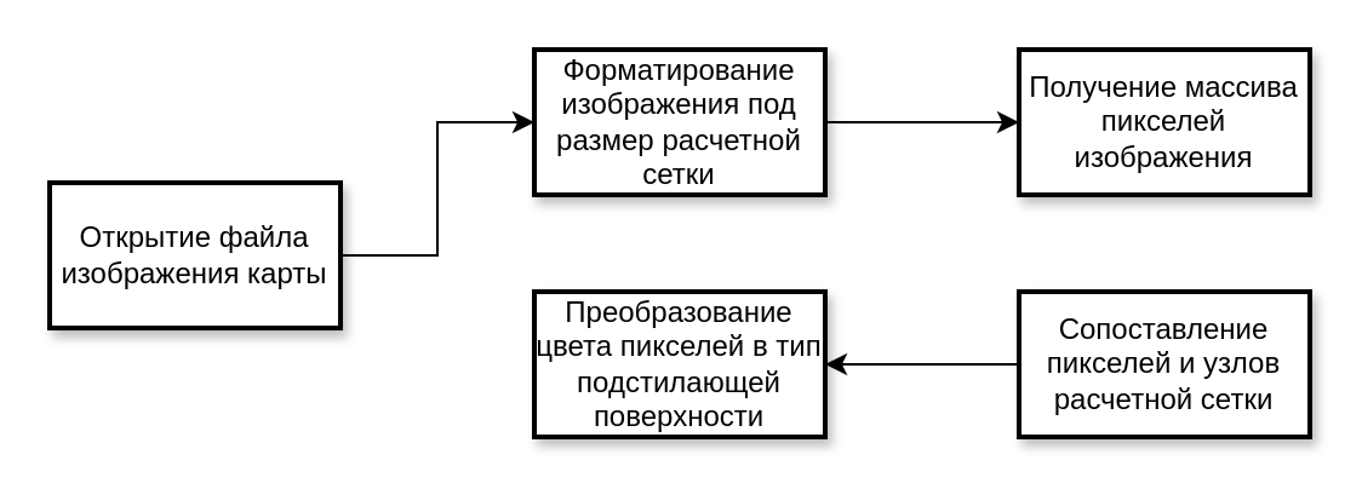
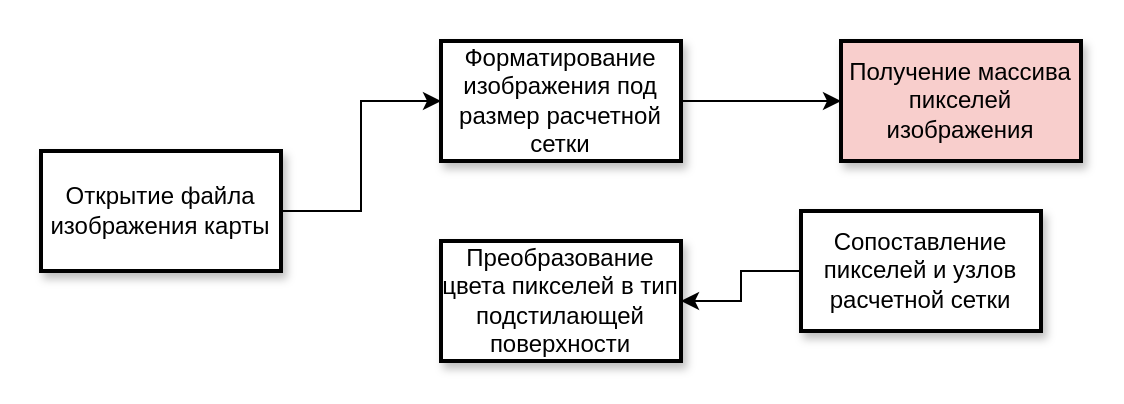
- <mxCell id="6" value="Получение массива пикселей изображения" style="rounded=0;whiteSpace=wrap;html=1;strokeWidth=2;shadow=1;" vertex="1" parent="1"><mxGeometry x="420" y="20" width="120" height="60" as="geometry" /></mxCell>
+ <mxCell id="6" value="Получение массива пикселей изображения" style="rounded=0;whiteSpace=wrap;html=1;strokeWidth=2;shadow=1;fillColor=#f8cecc;" vertex="1" parent="1"><mxGeometry x="420" y="20" width="120" height="60" as="geometry" /></mxCell>
- <mxCell id="8" value="Сопоставление пикселей и узлов расчетной сетки" style="rounded=0;whiteSpace=wrap;html=1;strokeWidth=2;shadow=1;" vertex="1" parent="1"><mxGeometry x="420" y="120" width="120" height="60" as="geometry" /></mxCell>
+ <mxCell id="8" value="Сопоставление пикселей и узлов расчетной сетки" style="rounded=0;whiteSpace=wrap;html=1;strokeWidth=2;shadow=1;" vertex="1" parent="1"><mxGeometry x="400" y="105" width="120" height="60" as="geometry" /></mxCell>
